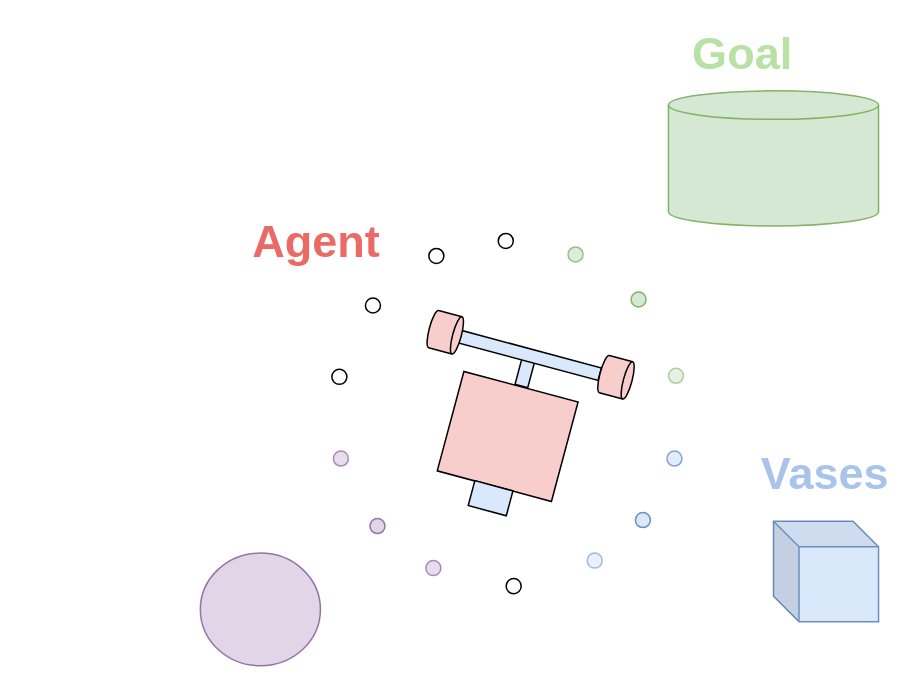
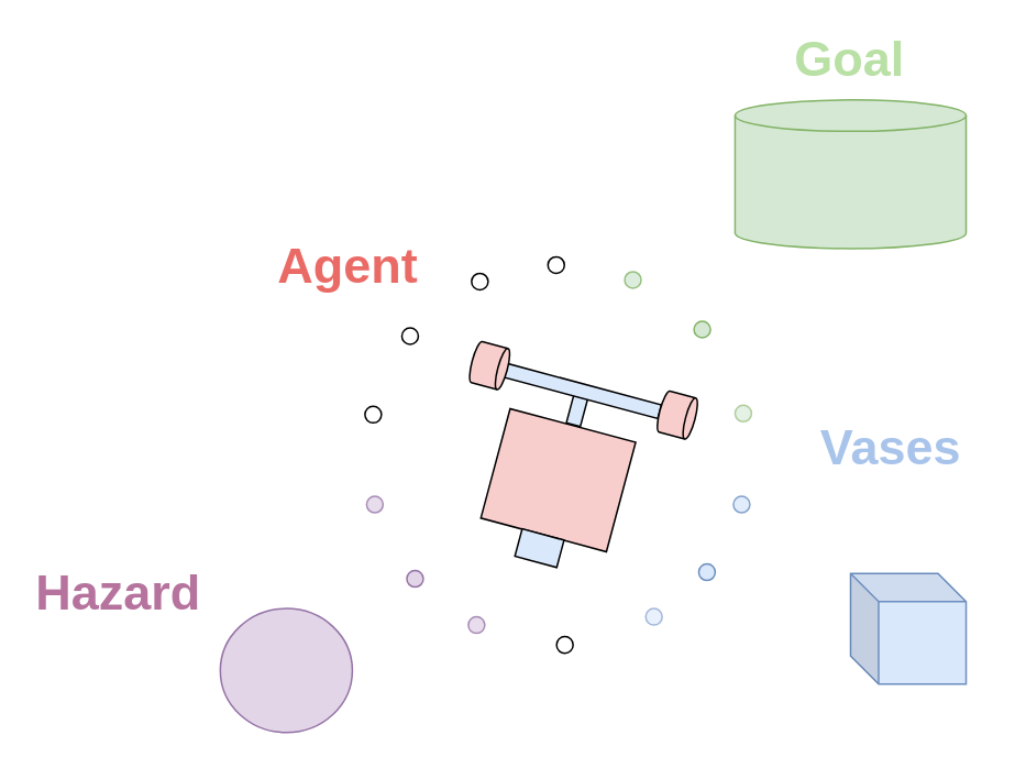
- <mxCell id="24" value="Goal" style="text;html=1;align=center;verticalAlign=middle;whiteSpace=wrap;rounded=0;fontSize=30;fontColor=#B9E0A5;fontStyle=1" parent="1" vertex="1"><mxGeometry x="457.32" y="20" width="75.12" height="30" as="geometry" /></mxCell>
+ <mxCell id="24" value="Goal" style="text;html=1;align=center;verticalAlign=middle;whiteSpace=wrap;rounded=0;fontSize=30;fontColor=#B9E0A5;fontStyle=1" parent="1" vertex="1"><mxGeometry x="477.32" y="20" width="75.12" height="30" as="geometry" /></mxCell>
- <mxCell id="26" value="&lt;span style=&quot;background-color: light-dark(#ffffff, var(--ge-dark-color, #121212));&quot;&gt;Vases&lt;/span&gt;" style="text;html=1;align=center;verticalAlign=middle;whiteSpace=wrap;rounded=0;fontSize=30;fontColor=#A9C4EB;fontStyle=1" parent="1" vertex="1"><mxGeometry x="507.32" y="300" width="85.12" height="30" as="geometry" /></mxCell>
+ <mxCell id="26" value="&lt;span style=&quot;background-color: light-dark(#ffffff, var(--ge-dark-color, #121212));&quot;&gt;Vases&lt;/span&gt;" style="text;html=1;align=center;verticalAlign=middle;whiteSpace=wrap;rounded=0;fontSize=30;fontColor=#A9C4EB;fontStyle=1" parent="1" vertex="1"><mxGeometry x="497.32" y="255" width="85.12" height="30" as="geometry" /></mxCell>
+ <mxCell id="29" value="&lt;font style=&quot;color: rgb(181, 115, 157);&quot;&gt;Hazard&lt;/font&gt;" style="text;html=1;align=center;verticalAlign=middle;whiteSpace=wrap;rounded=0;fontSize=30;fontColor=#B9E0A5;fontStyle=1" parent="1" vertex="1"><mxGeometry x="20" y="343" width="103" height="30" as="geometry" /></mxCell>
